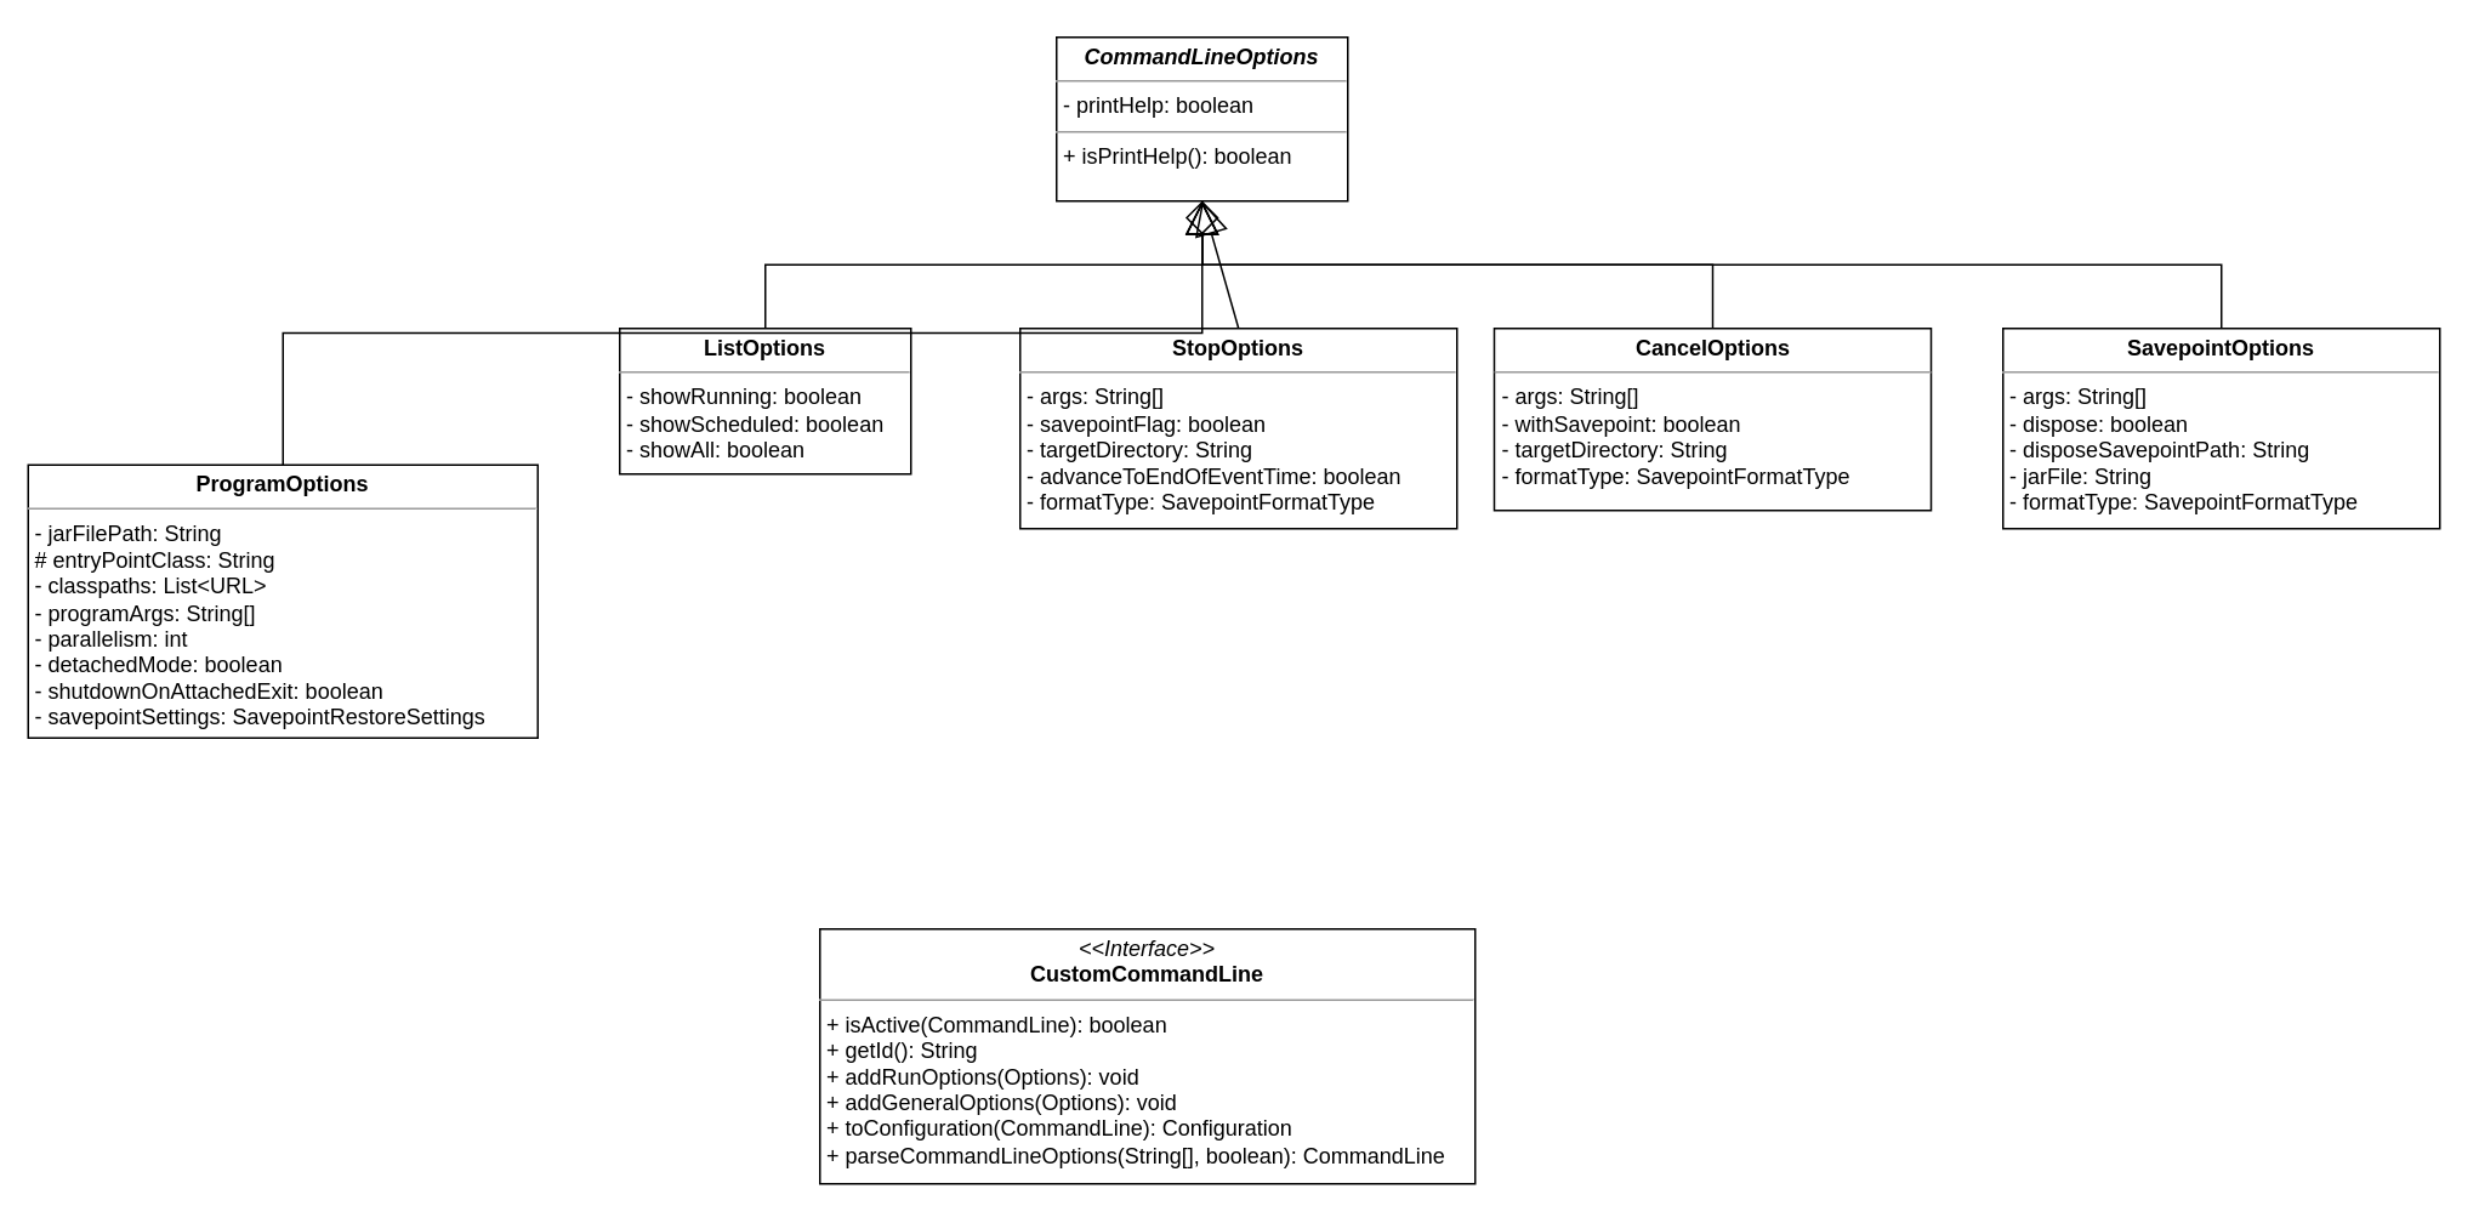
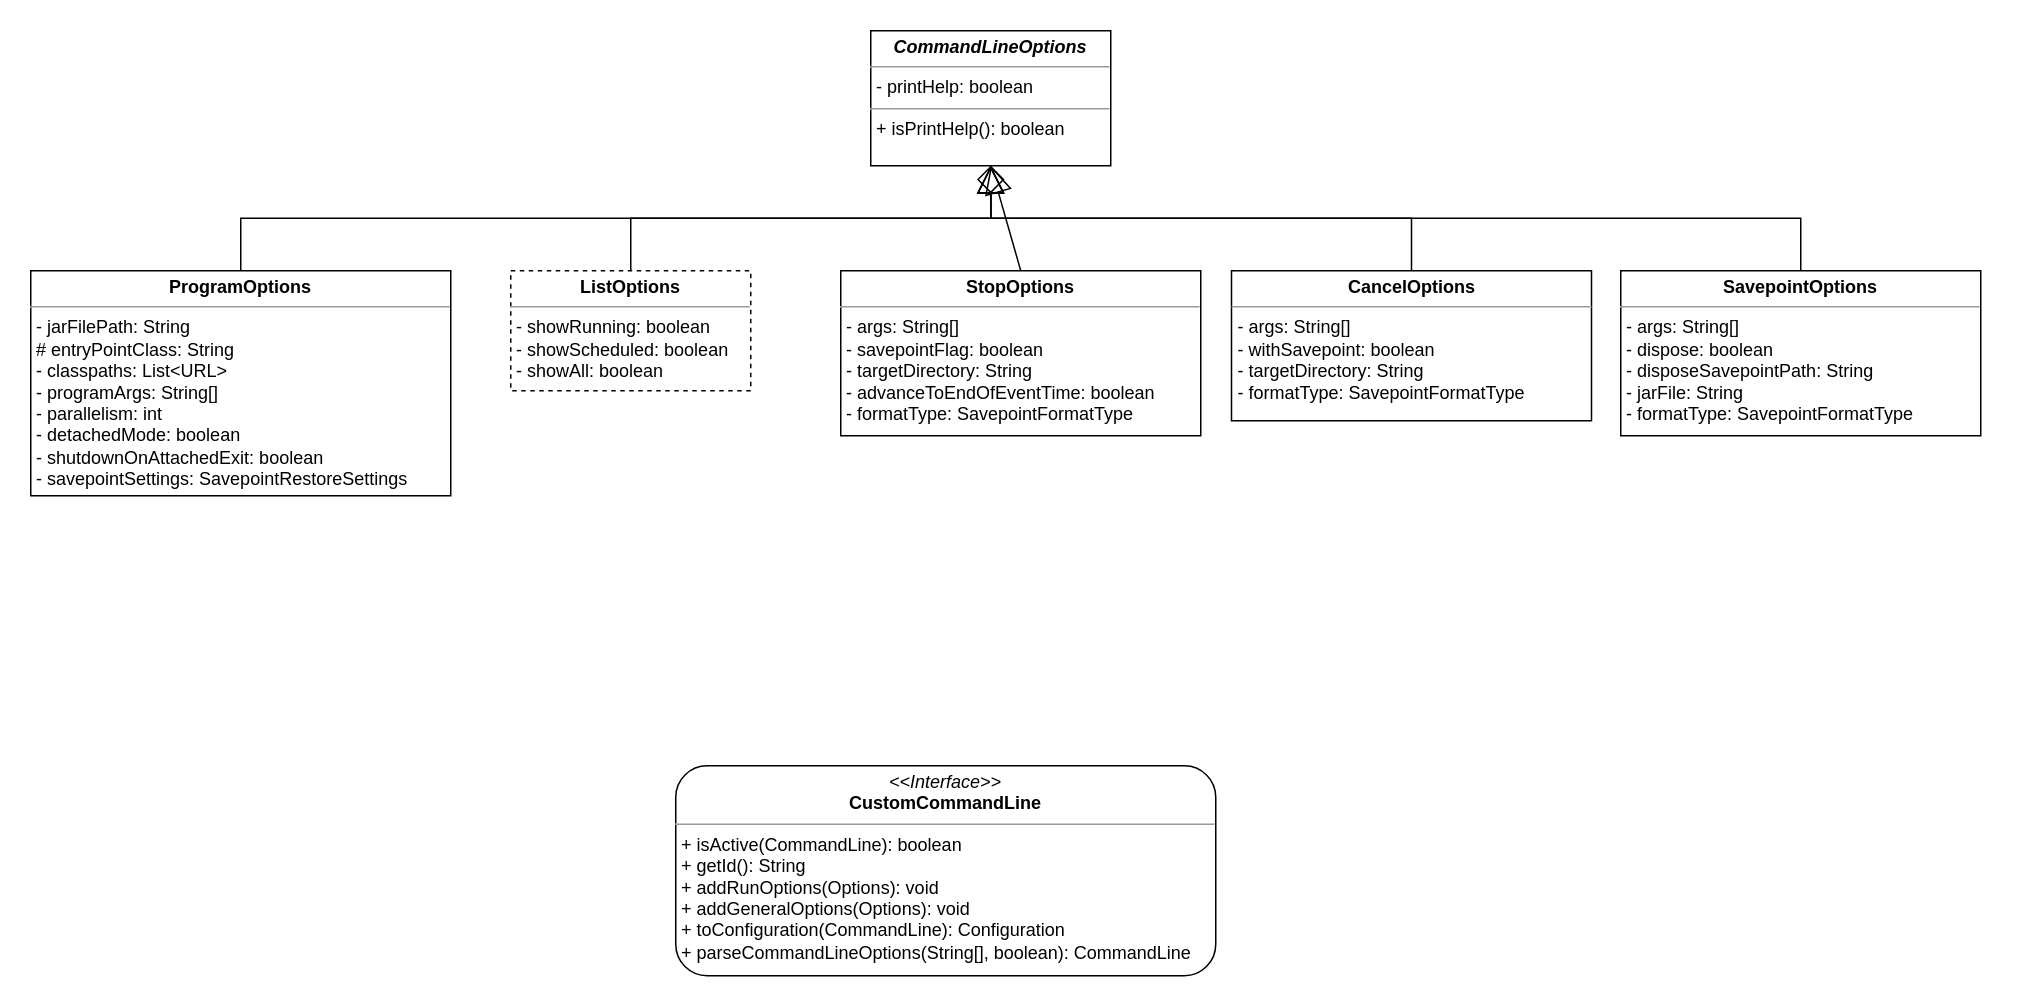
- <mxCell id="4" value="&lt;p style=&quot;margin: 0px ; margin-top: 4px ; text-align: center&quot;&gt;&lt;b&gt;ListOptions&lt;/b&gt;&lt;br&gt;&lt;/p&gt;&lt;hr size=&quot;1&quot;&gt;&lt;p style=&quot;margin: 0px ; margin-left: 4px&quot;&gt;- showRunning: boolean&lt;/p&gt;&lt;p style=&quot;margin: 0px ; margin-left: 4px&quot;&gt;- showScheduled: boolean&lt;/p&gt;&lt;p style=&quot;margin: 0px ; margin-left: 4px&quot;&gt;- showAll: boolean&lt;/p&gt;" style="verticalAlign=top;align=left;overflow=fill;fontSize=12;fontFamily=Helvetica;html=1;" vertex="1" parent="1"><mxGeometry x="340" y="180" width="160" height="80" as="geometry" /></mxCell>
+ <mxCell id="4" value="&lt;p style=&quot;margin: 0px ; margin-top: 4px ; text-align: center&quot;&gt;&lt;b&gt;ListOptions&lt;/b&gt;&lt;br&gt;&lt;/p&gt;&lt;hr size=&quot;1&quot;&gt;&lt;p style=&quot;margin: 0px ; margin-left: 4px&quot;&gt;- showRunning: boolean&lt;/p&gt;&lt;p style=&quot;margin: 0px ; margin-left: 4px&quot;&gt;- showScheduled: boolean&lt;/p&gt;&lt;p style=&quot;margin: 0px ; margin-left: 4px&quot;&gt;- showAll: boolean&lt;/p&gt;" style="verticalAlign=top;align=left;overflow=fill;fontSize=12;fontFamily=Helvetica;html=1;dashed=1;" vertex="1" parent="1"><mxGeometry x="340" y="180" width="160" height="80" as="geometry" /></mxCell>
- <mxCell id="7" value="&lt;p style=&quot;margin: 0px ; margin-top: 4px ; text-align: center&quot;&gt;&lt;b&gt;SavepointOptions&lt;/b&gt;&lt;br&gt;&lt;/p&gt;&lt;hr size=&quot;1&quot;&gt;&lt;p style=&quot;margin: 0px ; margin-left: 4px&quot;&gt;- args: String[]&lt;/p&gt;&lt;p style=&quot;margin: 0px ; margin-left: 4px&quot;&gt;- dispose: boolean&lt;/p&gt;&lt;p style=&quot;margin: 0px ; margin-left: 4px&quot;&gt;- disposeSavepointPath: String&lt;/p&gt;&lt;p style=&quot;margin: 0px ; margin-left: 4px&quot;&gt;- jarFile: String&lt;/p&gt;&lt;p style=&quot;margin: 0px ; margin-left: 4px&quot;&gt;- formatType: SavepointFormatType&lt;/p&gt;" style="verticalAlign=top;align=left;overflow=fill;fontSize=12;fontFamily=Helvetica;html=1;" vertex="1" parent="1"><mxGeometry x="1100" y="180" width="240" height="110" as="geometry" /></mxCell>
+ <mxCell id="7" value="&lt;p style=&quot;margin: 0px ; margin-top: 4px ; text-align: center&quot;&gt;&lt;b&gt;SavepointOptions&lt;/b&gt;&lt;br&gt;&lt;/p&gt;&lt;hr size=&quot;1&quot;&gt;&lt;p style=&quot;margin: 0px ; margin-left: 4px&quot;&gt;- args: String[]&lt;/p&gt;&lt;p style=&quot;margin: 0px ; margin-left: 4px&quot;&gt;- dispose: boolean&lt;/p&gt;&lt;p style=&quot;margin: 0px ; margin-left: 4px&quot;&gt;- disposeSavepointPath: String&lt;/p&gt;&lt;p style=&quot;margin: 0px ; margin-left: 4px&quot;&gt;- jarFile: String&lt;/p&gt;&lt;p style=&quot;margin: 0px ; margin-left: 4px&quot;&gt;- formatType: SavepointFormatType&lt;/p&gt;" style="verticalAlign=top;align=left;overflow=fill;fontSize=12;fontFamily=Helvetica;html=1;" vertex="1" parent="1"><mxGeometry x="1080" y="180" width="240" height="110" as="geometry" /></mxCell>
- <mxCell id="3" value="&lt;p style=&quot;margin: 0px ; margin-top: 4px ; text-align: center&quot;&gt;&lt;b&gt;ProgramOptions&lt;/b&gt;&lt;br&gt;&lt;/p&gt;&lt;hr size=&quot;1&quot;&gt;&lt;p style=&quot;margin: 0px ; margin-left: 4px&quot;&gt;- jarFilePath: String&lt;/p&gt;&lt;p style=&quot;margin: 0px ; margin-left: 4px&quot;&gt;# entryPointClass: String&lt;/p&gt;&lt;p style=&quot;margin: 0px ; margin-left: 4px&quot;&gt;- classpaths: List&amp;lt;URL&amp;gt;&lt;/p&gt;&lt;p style=&quot;margin: 0px ; margin-left: 4px&quot;&gt;- programArgs: String[]&lt;/p&gt;&lt;p style=&quot;margin: 0px ; margin-left: 4px&quot;&gt;- parallelism: int&lt;/p&gt;&lt;p style=&quot;margin: 0px ; margin-left: 4px&quot;&gt;- detachedMode: boolean&lt;/p&gt;&lt;p style=&quot;margin: 0px ; margin-left: 4px&quot;&gt;- shutdownOnAttachedExit: boolean&lt;/p&gt;&lt;p style=&quot;margin: 0px ; margin-left: 4px&quot;&gt;- savepointSettings: SavepointRestoreSettings&lt;/p&gt;" style="verticalAlign=top;align=left;overflow=fill;fontSize=12;fontFamily=Helvetica;html=1;" vertex="1" parent="1"><mxGeometry x="15" y="255" width="280" height="150" as="geometry" /></mxCell>
+ <mxCell id="3" value="&lt;p style=&quot;margin: 0px ; margin-top: 4px ; text-align: center&quot;&gt;&lt;b&gt;ProgramOptions&lt;/b&gt;&lt;br&gt;&lt;/p&gt;&lt;hr size=&quot;1&quot;&gt;&lt;p style=&quot;margin: 0px ; margin-left: 4px&quot;&gt;- jarFilePath: String&lt;/p&gt;&lt;p style=&quot;margin: 0px ; margin-left: 4px&quot;&gt;# entryPointClass: String&lt;/p&gt;&lt;p style=&quot;margin: 0px ; margin-left: 4px&quot;&gt;- classpaths: List&amp;lt;URL&amp;gt;&lt;/p&gt;&lt;p style=&quot;margin: 0px ; margin-left: 4px&quot;&gt;- programArgs: String[]&lt;/p&gt;&lt;p style=&quot;margin: 0px ; margin-left: 4px&quot;&gt;- parallelism: int&lt;/p&gt;&lt;p style=&quot;margin: 0px ; margin-left: 4px&quot;&gt;- detachedMode: boolean&lt;/p&gt;&lt;p style=&quot;margin: 0px ; margin-left: 4px&quot;&gt;- shutdownOnAttachedExit: boolean&lt;/p&gt;&lt;p style=&quot;margin: 0px ; margin-left: 4px&quot;&gt;- savepointSettings: SavepointRestoreSettings&lt;/p&gt;" style="verticalAlign=top;align=left;overflow=fill;fontSize=12;fontFamily=Helvetica;html=1;" vertex="1" parent="1"><mxGeometry x="20" y="180" width="280" height="150" as="geometry" /></mxCell>
- <mxCell id="8" value="&lt;p style=&quot;margin: 0px ; margin-top: 4px ; text-align: center&quot;&gt;&lt;i&gt;&amp;lt;&amp;lt;Interface&amp;gt;&amp;gt;&lt;/i&gt;&lt;br&gt;&lt;b&gt;CustomCommandLine&lt;/b&gt;&lt;/p&gt;&lt;hr size=&quot;1&quot;&gt;&lt;p style=&quot;margin: 0px ; margin-left: 4px&quot;&gt;+ isActive(CommandLine): boolean&lt;/p&gt;&lt;p style=&quot;margin: 0px ; margin-left: 4px&quot;&gt;+ getId(): String&lt;/p&gt;&lt;p style=&quot;margin: 0px ; margin-left: 4px&quot;&gt;+ addRunOptions(Options): void&lt;/p&gt;&lt;p style=&quot;margin: 0px ; margin-left: 4px&quot;&gt;+ addGeneralOptions(Options): void&lt;/p&gt;&lt;p style=&quot;margin: 0px ; margin-left: 4px&quot;&gt;+ toConfiguration(CommandLine): Configuration&lt;/p&gt;&lt;p style=&quot;margin: 0px ; margin-left: 4px&quot;&gt;+ parseCommandLineOptions(String[], boolean): CommandLine&lt;/p&gt;" style="verticalAlign=top;align=left;overflow=fill;fontSize=12;fontFamily=Helvetica;html=1;" vertex="1" parent="1"><mxGeometry x="450" y="510" width="360" height="140" as="geometry" /></mxCell>
+ <mxCell id="8" value="&lt;p style=&quot;margin: 0px ; margin-top: 4px ; text-align: center&quot;&gt;&lt;i&gt;&amp;lt;&amp;lt;Interface&amp;gt;&amp;gt;&lt;/i&gt;&lt;br&gt;&lt;b&gt;CustomCommandLine&lt;/b&gt;&lt;/p&gt;&lt;hr size=&quot;1&quot;&gt;&lt;p style=&quot;margin: 0px ; margin-left: 4px&quot;&gt;+ isActive(CommandLine): boolean&lt;/p&gt;&lt;p style=&quot;margin: 0px ; margin-left: 4px&quot;&gt;+ getId(): String&lt;/p&gt;&lt;p style=&quot;margin: 0px ; margin-left: 4px&quot;&gt;+ addRunOptions(Options): void&lt;/p&gt;&lt;p style=&quot;margin: 0px ; margin-left: 4px&quot;&gt;+ addGeneralOptions(Options): void&lt;/p&gt;&lt;p style=&quot;margin: 0px ; margin-left: 4px&quot;&gt;+ toConfiguration(CommandLine): Configuration&lt;/p&gt;&lt;p style=&quot;margin: 0px ; margin-left: 4px&quot;&gt;+ parseCommandLineOptions(String[], boolean): CommandLine&lt;/p&gt;" style="verticalAlign=top;align=left;overflow=fill;fontSize=12;fontFamily=Helvetica;html=1;rounded=1;" vertex="1" parent="1"><mxGeometry x="450" y="510" width="360" height="140" as="geometry" /></mxCell>
